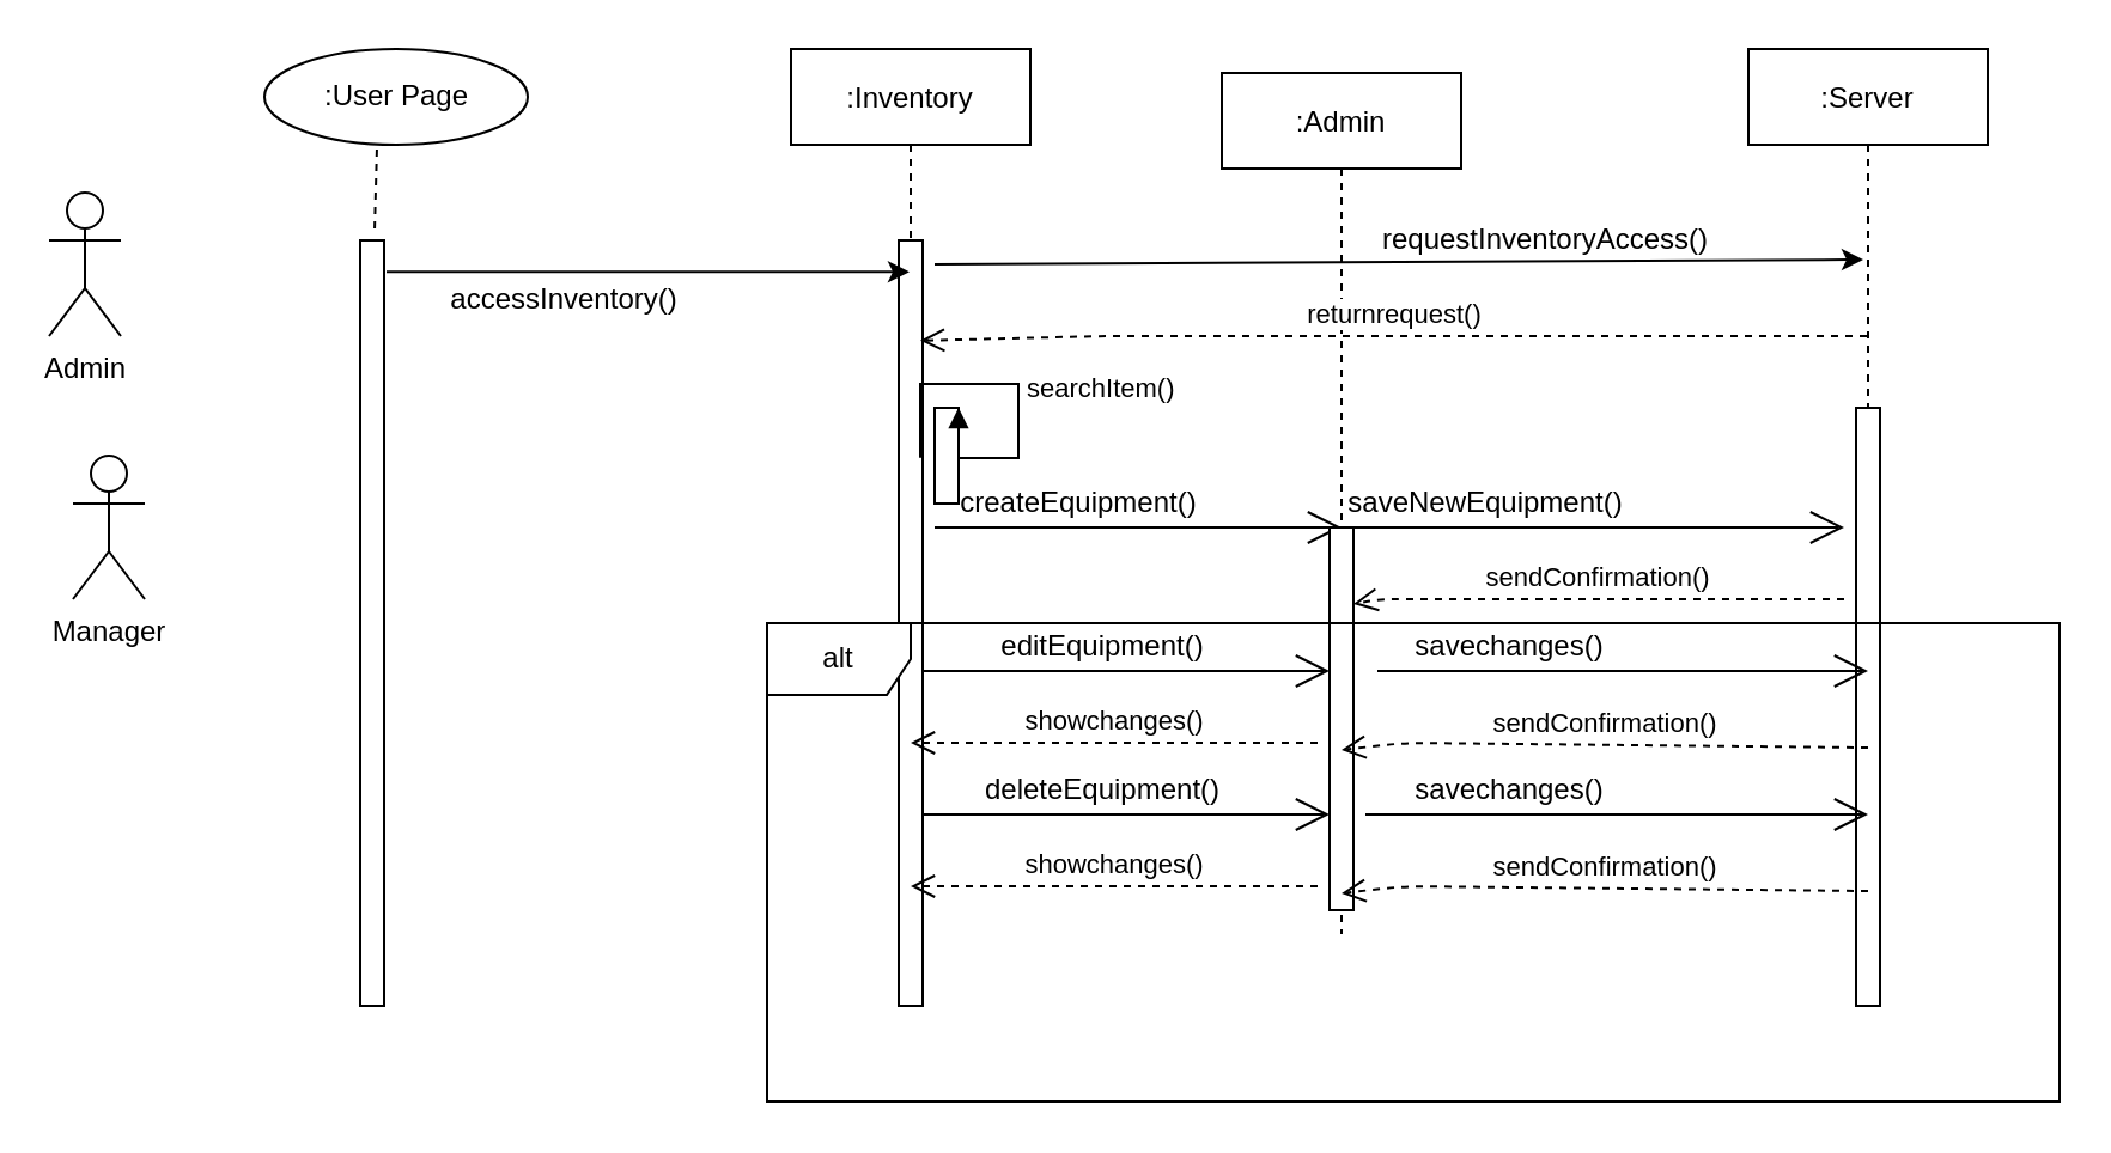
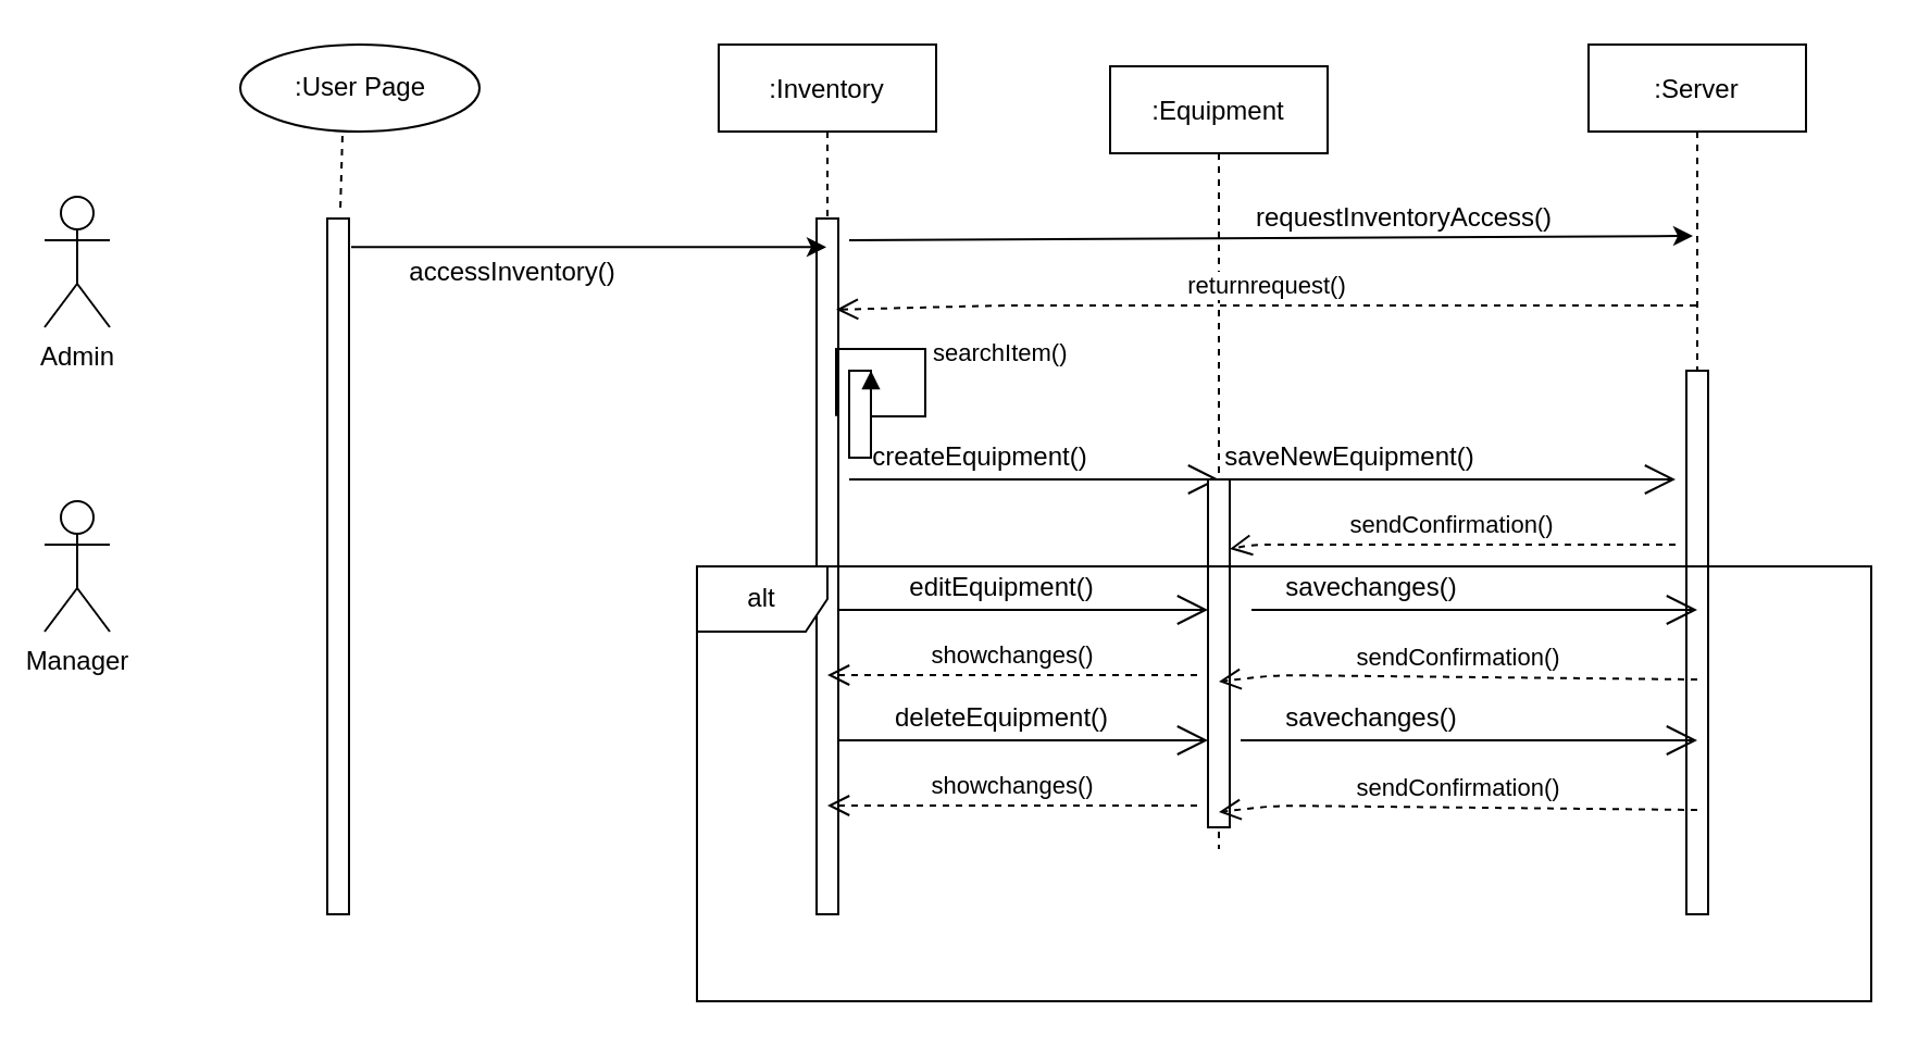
- <mxCell id="13" value=":Admin" style="shape=umlLifeline;perimeter=lifelinePerimeter;container=1;collapsible=0;recursiveResize=0;rounded=0;shadow=0;strokeWidth=1;" vertex="1" parent="1"><mxGeometry x="510" y="30" width="100" height="360" as="geometry" /></mxCell>
+ <mxCell id="13" value=":Equipment" style="shape=umlLifeline;perimeter=lifelinePerimeter;container=1;collapsible=0;recursiveResize=0;rounded=0;shadow=0;strokeWidth=1;" vertex="1" parent="1"><mxGeometry x="510" y="30" width="100" height="360" as="geometry" /></mxCell>
- <mxCell id="11" value="Admin" style="shape=umlActor;verticalLabelPosition=bottom;verticalAlign=top;html=1;outlineConnect=0;" vertex="1" parent="1"><mxGeometry x="20" y="80" width="30" height="60" as="geometry" /></mxCell>
+ <mxCell id="11" value="Admin" style="shape=umlActor;verticalLabelPosition=bottom;verticalAlign=top;html=1;outlineConnect=0;" vertex="1" parent="1"><mxGeometry x="20" y="90" width="30" height="60" as="geometry" /></mxCell>
- <mxCell id="12" value="Manager" style="shape=umlActor;verticalLabelPosition=bottom;verticalAlign=top;html=1;outlineConnect=0;" vertex="1" parent="1"><mxGeometry x="30" y="190" width="30" height="60" as="geometry" /></mxCell>
+ <mxCell id="12" value="Manager" style="shape=umlActor;verticalLabelPosition=bottom;verticalAlign=top;html=1;outlineConnect=0;" vertex="1" parent="1"><mxGeometry x="20" y="230" width="30" height="60" as="geometry" /></mxCell>
